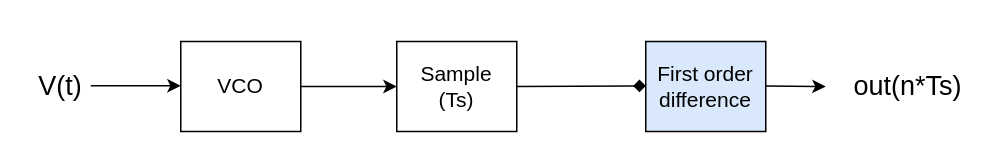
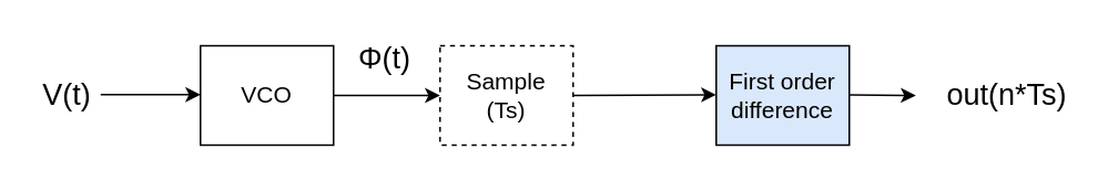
+ <mxCell id="7" value="&lt;font style=&quot;font-size: 18px;&quot;&gt;Φ(t)&lt;/font&gt;" style="text;html=1;align=center;verticalAlign=middle;whiteSpace=wrap;rounded=0;" vertex="1" parent="1"><mxGeometry x="211" y="20" width="40" height="30" as="geometry" /></mxCell>
- <mxCell id="5" value="&lt;font style=&quot;font-size: 14px;&quot;&gt;Sample&lt;/font&gt;&lt;div&gt;&lt;font style=&quot;font-size: 14px;&quot;&gt;(Ts)&lt;/font&gt;&lt;/div&gt;" style="rounded=0;whiteSpace=wrap;html=1;" vertex="1" parent="1"><mxGeometry x="264" y="27" width="80" height="60" as="geometry" /></mxCell>
+ <mxCell id="5" value="&lt;font style=&quot;font-size: 14px;&quot;&gt;Sample&lt;/font&gt;&lt;div&gt;&lt;font style=&quot;font-size: 14px;&quot;&gt;(Ts)&lt;/font&gt;&lt;/div&gt;" style="rounded=0;whiteSpace=wrap;html=1;dashed=1;" vertex="1" parent="1"><mxGeometry x="264" y="27" width="80" height="60" as="geometry" /></mxCell>
- <mxCell id="9" value="" style="endArrow=diamond;html=1;rounded=0;entryX=0;entryY=0.493;entryDx=0;entryDy=0;exitX=1;exitY=0.5;exitDx=0;exitDy=0;entryPerimeter=0;" edge="1" parent="1" source="5" target="8"><mxGeometry width="50" height="50" relative="1" as="geometry"><mxPoint x="350" y="57" as="sourcePoint" /><mxPoint x="400" y="56.58" as="targetPoint" /></mxGeometry></mxCell>
+ <mxCell id="9" value="" style="endArrow=classic;html=1;rounded=0;entryX=0;entryY=0.493;entryDx=0;entryDy=0;exitX=1;exitY=0.5;exitDx=0;exitDy=0;entryPerimeter=0;" edge="1" parent="1" source="5" target="8"><mxGeometry width="50" height="50" relative="1" as="geometry"><mxPoint x="350" y="57" as="sourcePoint" /><mxPoint x="400" y="56.58" as="targetPoint" /></mxGeometry></mxCell>
